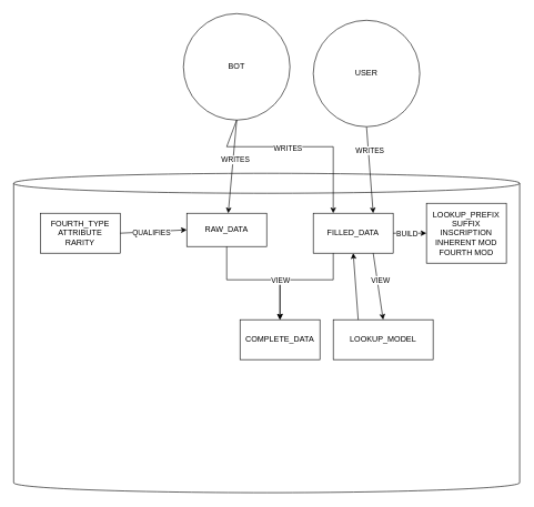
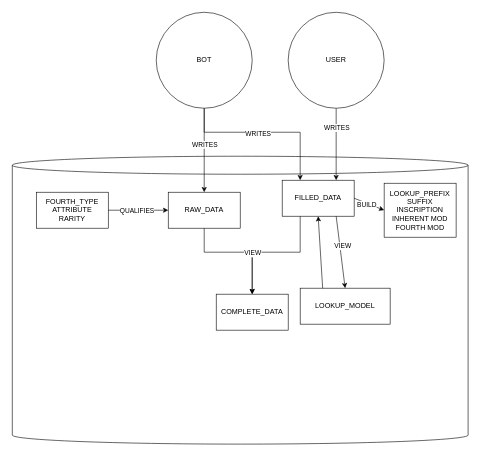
- <mxCell id="3" value="BOT" style="ellipse;whiteSpace=wrap;html=1;aspect=fixed;" vertex="1" parent="1"><mxGeometry x="275" y="20" width="160" height="160" as="geometry" /></mxCell>
+ <mxCell id="3" value="BOT" style="ellipse;whiteSpace=wrap;html=1;aspect=fixed;" vertex="1" parent="1"><mxGeometry x="260" y="20" width="160" height="160" as="geometry" /></mxCell>
- <mxCell id="12" value="USER" style="ellipse;whiteSpace=wrap;html=1;aspect=fixed;" vertex="1" parent="1"><mxGeometry x="470" y="30" width="160" height="160" as="geometry" /></mxCell>
+ <mxCell id="12" value="USER" style="ellipse;whiteSpace=wrap;html=1;aspect=fixed;" vertex="1" parent="1"><mxGeometry x="480" y="20" width="160" height="160" as="geometry" /></mxCell>
- <mxCell id="4" value="RAW_DATA" style="rounded=0;whiteSpace=wrap;html=1;" vertex="1" parent="1"><mxGeometry x="280" y="320" width="120" height="50" as="geometry" /></mxCell>
+ <mxCell id="4" value="RAW_DATA" style="rounded=0;whiteSpace=wrap;html=1;" vertex="1" parent="1"><mxGeometry x="280" y="320" width="120" height="60" as="geometry" /></mxCell>
- <mxCell id="13" value="FILLED_DATA" style="rounded=0;whiteSpace=wrap;html=1;" vertex="1" parent="1"><mxGeometry x="470" y="320" width="120" height="60" as="geometry" /></mxCell>
+ <mxCell id="13" value="FILLED_DATA" style="rounded=0;whiteSpace=wrap;html=1;" vertex="1" parent="1"><mxGeometry x="470" y="300" width="120" height="60" as="geometry" /></mxCell>
- <mxCell id="17" value="COMPLETE_DATA" style="rounded=0;whiteSpace=wrap;html=1;" vertex="1" parent="1"><mxGeometry x="360" y="480" width="120" height="60" as="geometry" /></mxCell>
+ <mxCell id="17" value="COMPLETE_DATA" style="rounded=0;whiteSpace=wrap;html=1;" vertex="1" parent="1"><mxGeometry x="360" y="490" width="120" height="60" as="geometry" /></mxCell>
